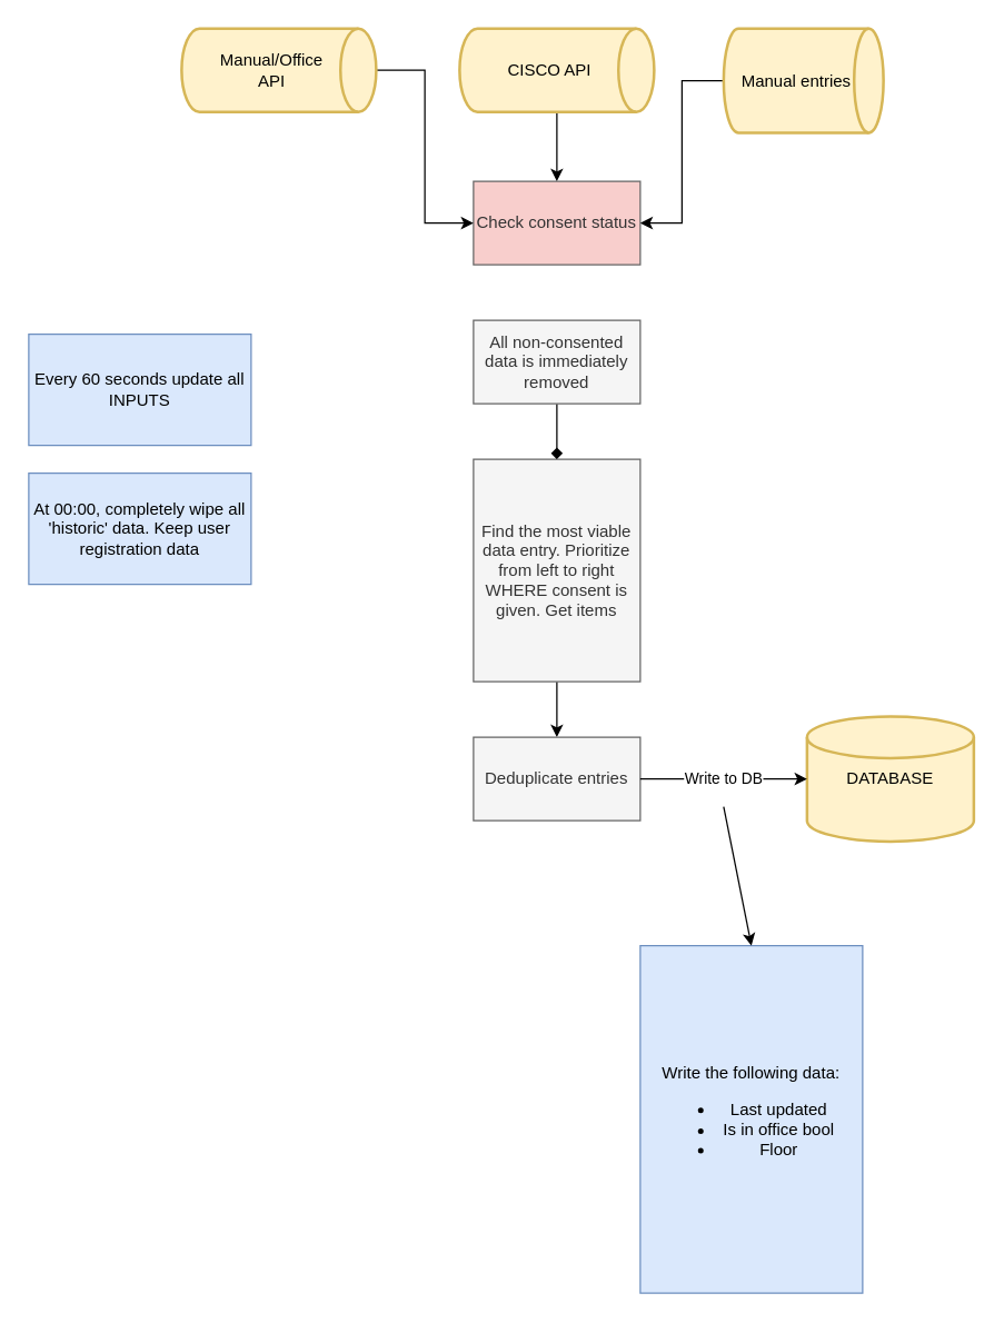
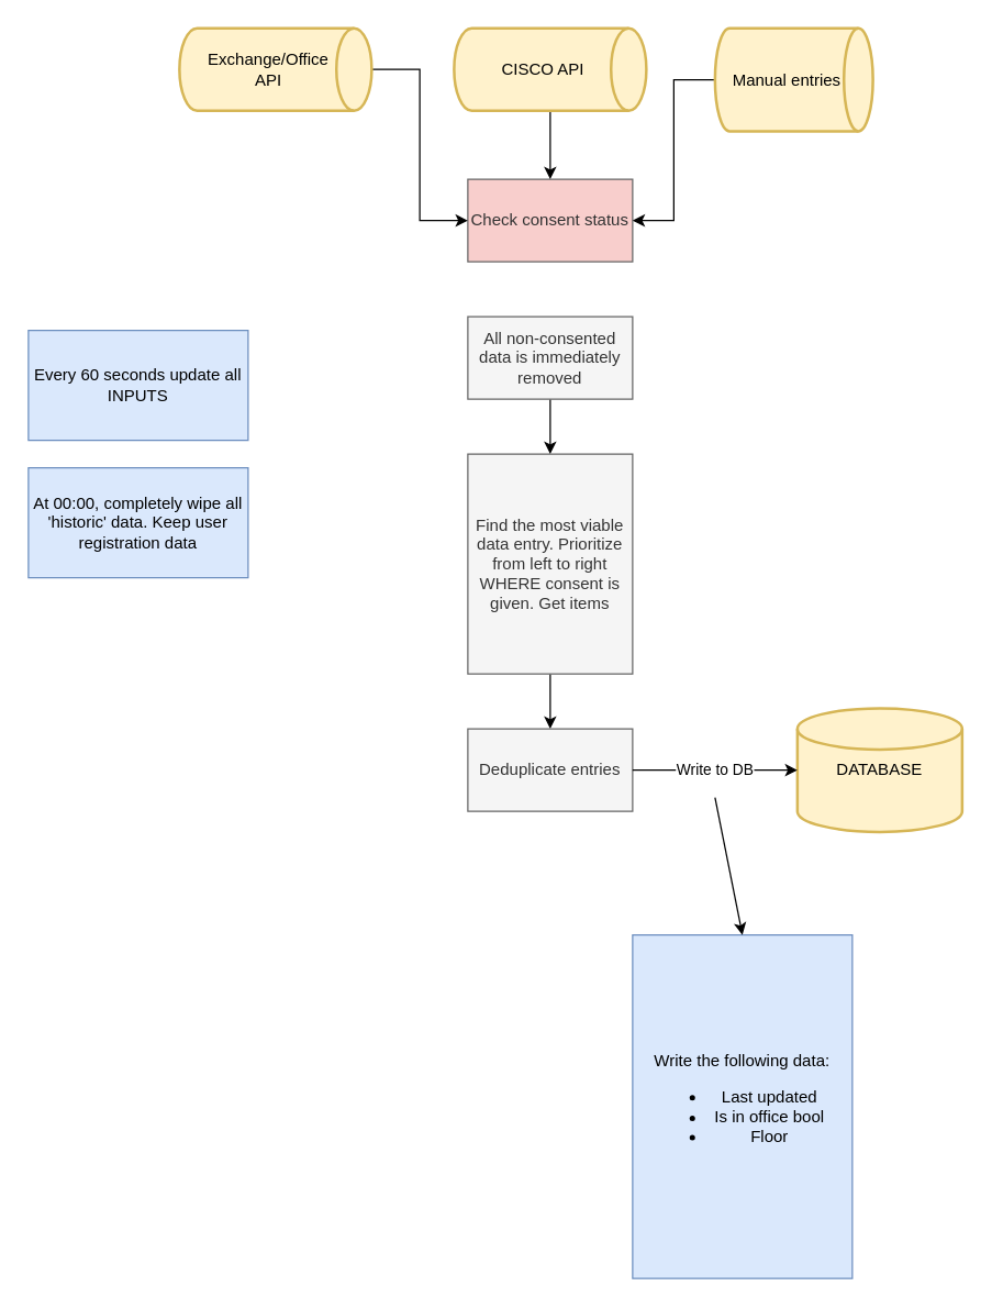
- <mxCell id="16" value="Manual/Office&lt;br style=&quot;border-color: var(--border-color);&quot;&gt;API" style="strokeWidth=2;html=1;shape=mxgraph.flowchart.direct_data;whiteSpace=wrap;fillColor=#fff2cc;strokeColor=#d6b656;spacingRight=10;" parent="1" vertex="1"><mxGeometry x="130" y="20" width="140" height="60" as="geometry" /></mxCell>
+ <mxCell id="16" value="Exchange/Office&lt;br style=&quot;border-color: var(--border-color);&quot;&gt;API" style="strokeWidth=2;html=1;shape=mxgraph.flowchart.direct_data;whiteSpace=wrap;fillColor=#fff2cc;strokeColor=#d6b656;spacingRight=10;" parent="1" vertex="1"><mxGeometry x="130" y="20" width="140" height="60" as="geometry" /></mxCell>
- <mxCell id="9" style="edgeStyle=orthogonalEdgeStyle;rounded=0;orthogonalLoop=1;jettySize=auto;html=1;entryX=0.5;entryY=0;entryDx=0;entryDy=0;endArrow=diamond;" parent="1" source="10" target="4" edge="1"><mxGeometry relative="1" as="geometry" /></mxCell>
+ <mxCell id="9" style="edgeStyle=orthogonalEdgeStyle;rounded=0;orthogonalLoop=1;jettySize=auto;html=1;entryX=0.5;entryY=0;entryDx=0;entryDy=0;" parent="1" source="10" target="4" edge="1"><mxGeometry relative="1" as="geometry" /></mxCell>
